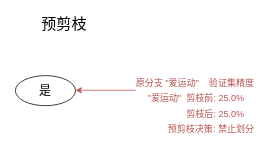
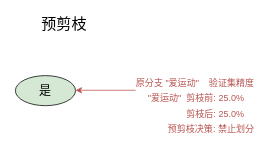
- <mxCell id="4" value="&lt;span style=&quot;font-size: 16px&quot;&gt;是&lt;/span&gt;" style="ellipse;whiteSpace=wrap;html=1;" vertex="1" parent="1"><mxGeometry x="20" y="100" width="80" height="40" as="geometry" /></mxCell>
+ <mxCell id="4" value="&lt;span style=&quot;font-size: 16px&quot;&gt;是&lt;/span&gt;" style="ellipse;whiteSpace=wrap;html=1;fillColor=#d5e8d4;" vertex="1" parent="1"><mxGeometry x="20" y="100" width="80" height="40" as="geometry" /></mxCell>
